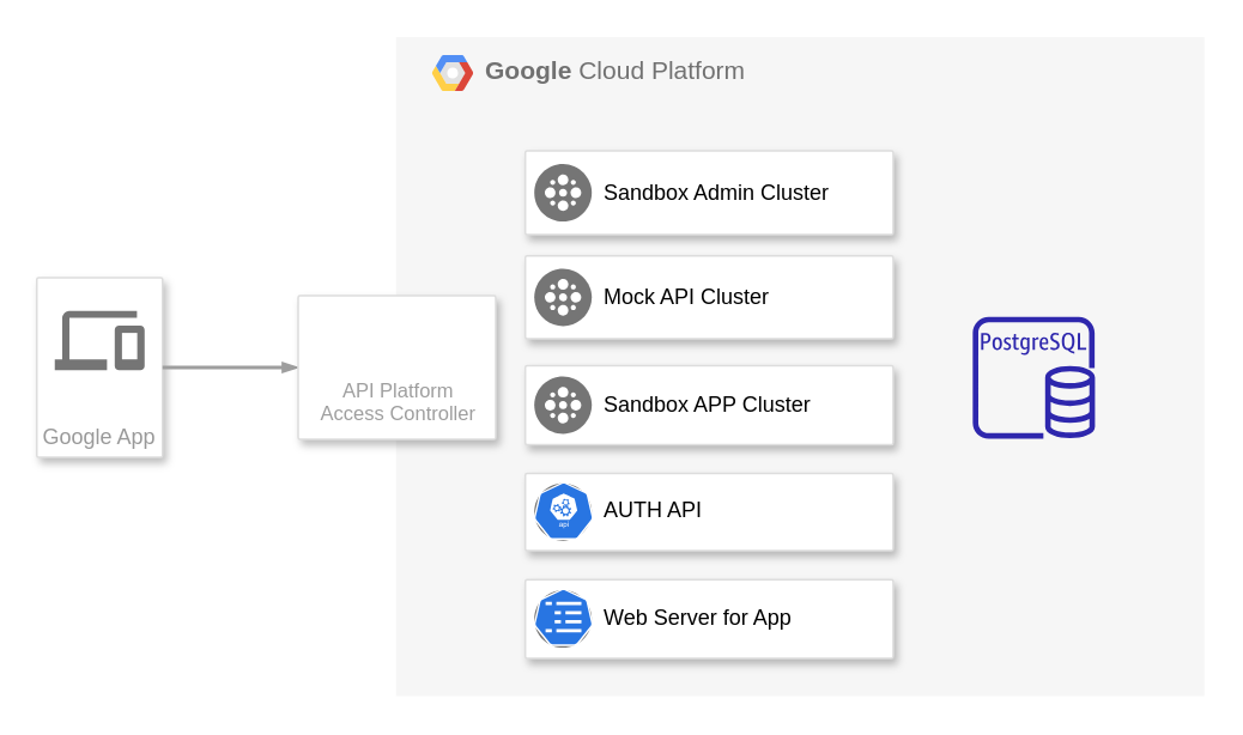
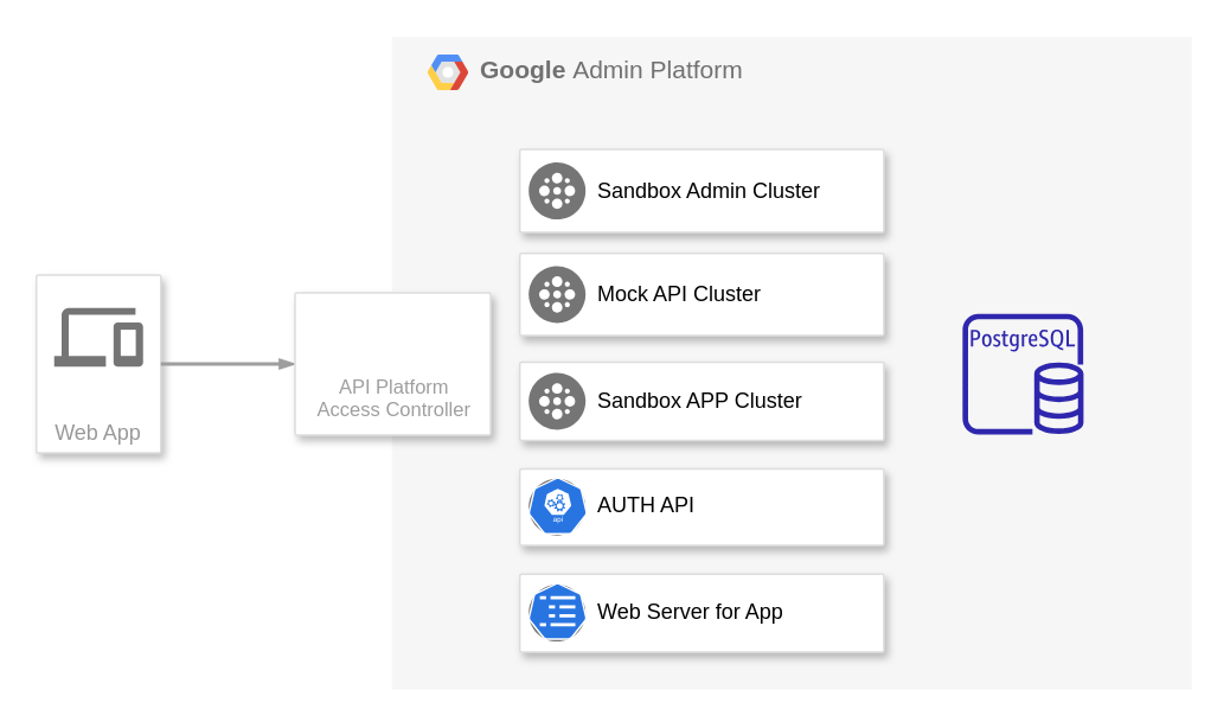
- <mxCell id="2" value="&lt;b&gt;Google &lt;/b&gt;Cloud Platform" style="fillColor=#F6F6F6;strokeColor=none;shadow=0;gradientColor=none;fontSize=14;align=left;spacing=10;fontColor=#717171;9E9E9E;verticalAlign=top;spacingTop=-4;fontStyle=0;spacingLeft=40;html=1;" parent="1" vertex="1"><mxGeometry x="220" y="20" width="450" height="367" as="geometry" /></mxCell>
+ <mxCell id="2" value="&lt;b&gt;Google &lt;/b&gt;Admin Platform" style="fillColor=#F6F6F6;strokeColor=none;shadow=0;gradientColor=none;fontSize=14;align=left;spacing=10;fontColor=#717171;9E9E9E;verticalAlign=top;spacingTop=-4;fontStyle=0;spacingLeft=40;html=1;" parent="1" vertex="1"><mxGeometry x="220" y="20" width="450" height="367" as="geometry" /></mxCell>
- <mxCell id="17" value="Google App" style="strokeColor=#dddddd;fillColor=#ffffff;shadow=1;strokeWidth=1;rounded=1;absoluteArcSize=1;arcSize=2;labelPosition=center;verticalLabelPosition=middle;align=center;verticalAlign=bottom;spacingLeft=0;fontColor=#999999;fontSize=12;whiteSpace=wrap;spacingBottom=2;html=1;" parent="1" vertex="1"><mxGeometry x="20" y="154" width="70" height="100" as="geometry" /></mxCell>
+ <mxCell id="17" value="Web App" style="strokeColor=#dddddd;fillColor=#ffffff;shadow=1;strokeWidth=1;rounded=1;absoluteArcSize=1;arcSize=2;labelPosition=center;verticalLabelPosition=middle;align=center;verticalAlign=bottom;spacingLeft=0;fontColor=#999999;fontSize=12;whiteSpace=wrap;spacingBottom=2;html=1;" parent="1" vertex="1"><mxGeometry x="20" y="154" width="70" height="100" as="geometry" /></mxCell>
